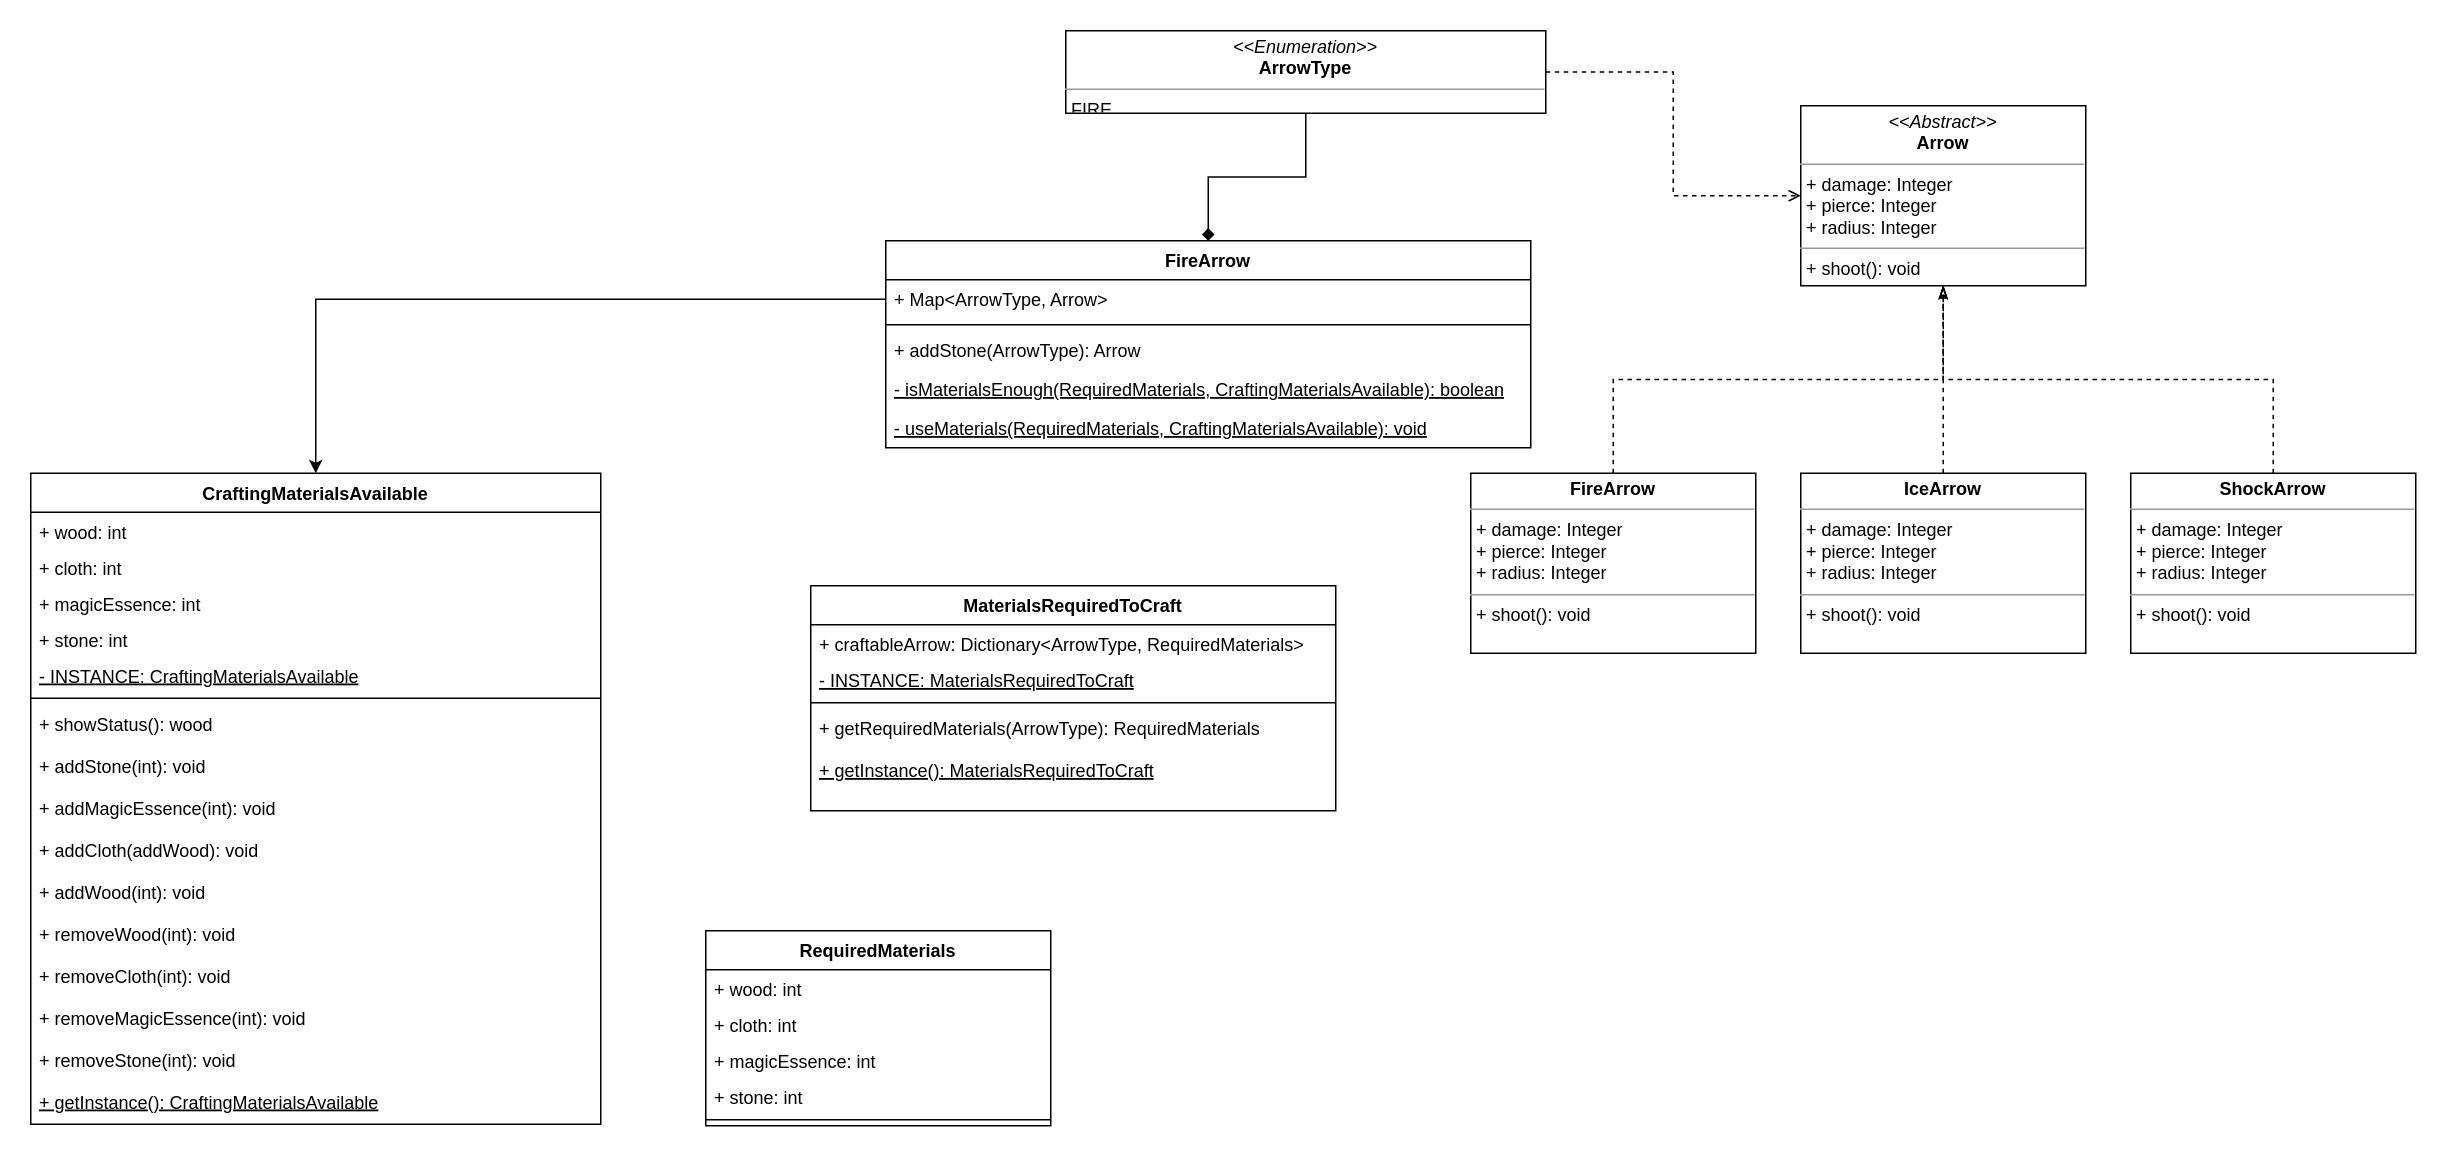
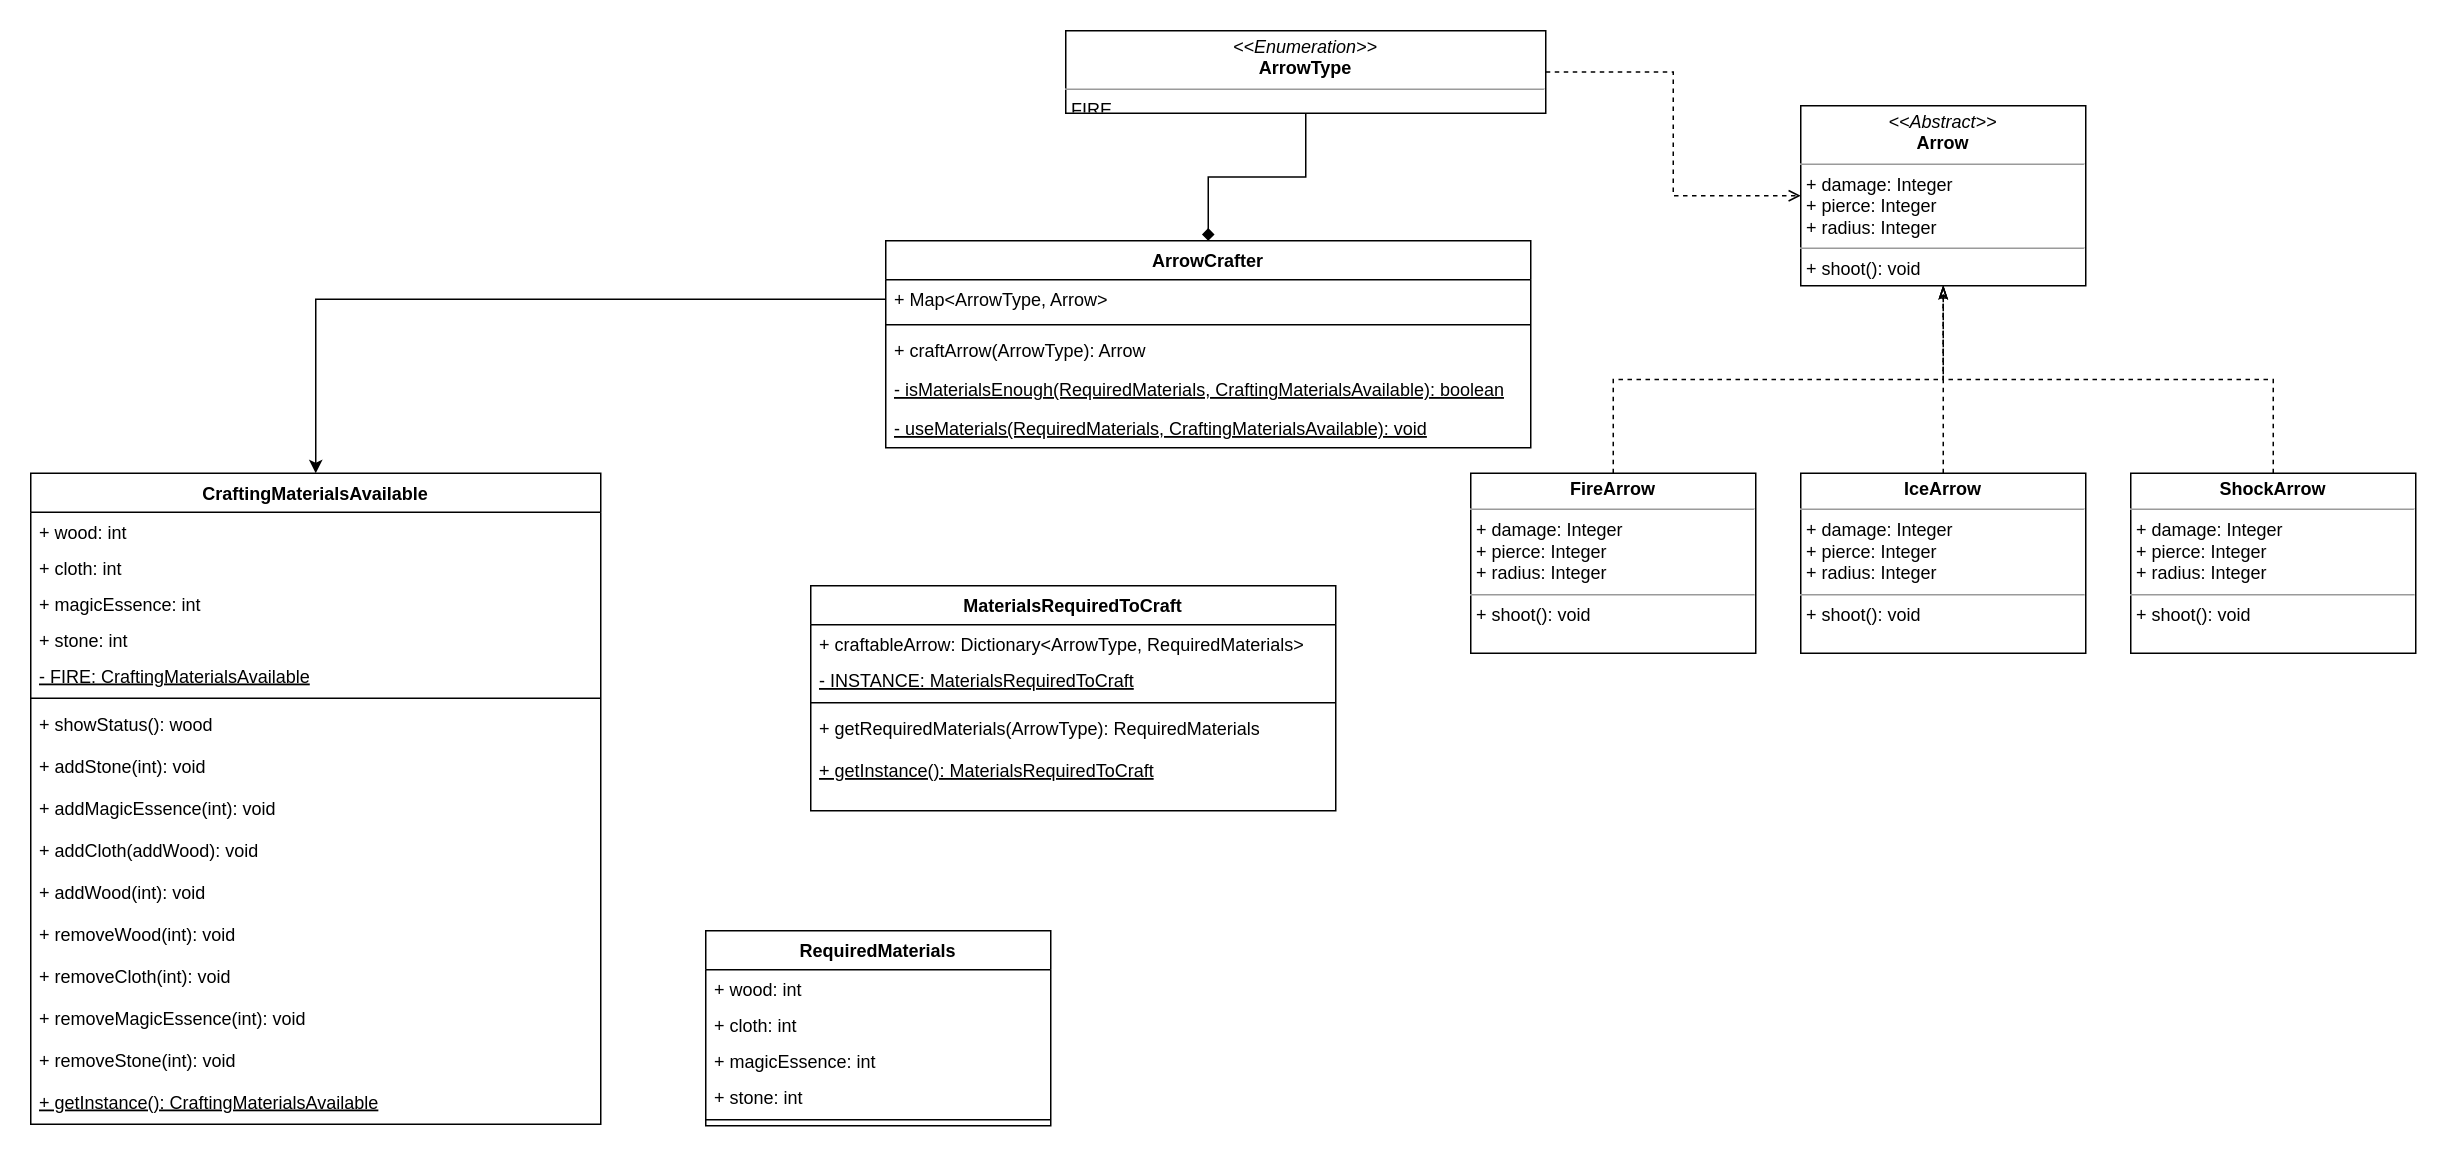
- <mxCell id="6" value="FireArrow" style="swimlane;fontStyle=1;align=center;verticalAlign=top;childLayout=stackLayout;horizontal=1;startSize=26;horizontalStack=0;resizeParent=1;resizeParentMax=0;resizeLast=0;collapsible=1;marginBottom=0;" parent="1" vertex="1"><mxGeometry x="590" y="160" width="430" height="138" as="geometry" /></mxCell>
+ <mxCell id="6" value="ArrowCrafter" style="swimlane;fontStyle=1;align=center;verticalAlign=top;childLayout=stackLayout;horizontal=1;startSize=26;horizontalStack=0;resizeParent=1;resizeParentMax=0;resizeLast=0;collapsible=1;marginBottom=0;" parent="1" vertex="1"><mxGeometry x="590" y="160" width="430" height="138" as="geometry" /></mxCell>
- <mxCell id="9" value="+ addStone(ArrowType): Arrow" style="text;strokeColor=none;fillColor=none;align=left;verticalAlign=top;spacingLeft=4;spacingRight=4;overflow=hidden;rotatable=0;points=[[0,0.5],[1,0.5]];portConstraint=eastwest;" parent="6" vertex="1"><mxGeometry y="60" width="430" height="26" as="geometry" /></mxCell>
+ <mxCell id="9" value="+ craftArrow(ArrowType): Arrow" style="text;strokeColor=none;fillColor=none;align=left;verticalAlign=top;spacingLeft=4;spacingRight=4;overflow=hidden;rotatable=0;points=[[0,0.5],[1,0.5]];portConstraint=eastwest;" parent="6" vertex="1"><mxGeometry y="60" width="430" height="26" as="geometry" /></mxCell>
- <mxCell id="29" value="- INSTANCE: CraftingMaterialsAvailable&#10;" style="text;strokeColor=none;fillColor=none;align=left;verticalAlign=top;spacingLeft=4;spacingRight=4;overflow=hidden;rotatable=0;points=[[0,0.5],[1,0.5]];portConstraint=eastwest;fontStyle=4" vertex="1" parent="24"><mxGeometry y="122" width="380" height="24" as="geometry" /></mxCell>
+ <mxCell id="29" value="- FIRE: CraftingMaterialsAvailable&#10;" style="text;strokeColor=none;fillColor=none;align=left;verticalAlign=top;spacingLeft=4;spacingRight=4;overflow=hidden;rotatable=0;points=[[0,0.5],[1,0.5]];portConstraint=eastwest;fontStyle=4" vertex="1" parent="24"><mxGeometry y="122" width="380" height="24" as="geometry" /></mxCell>
